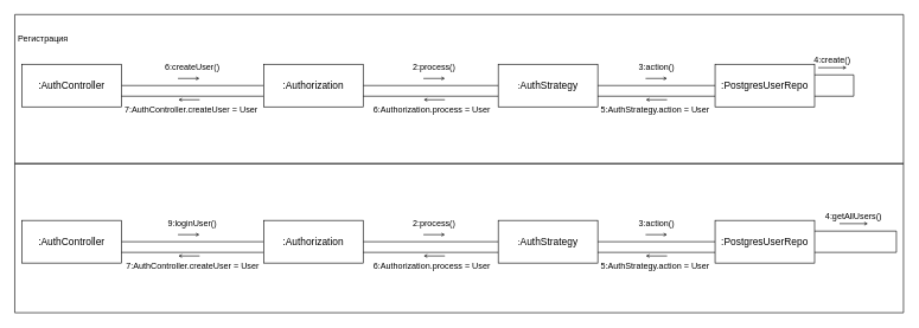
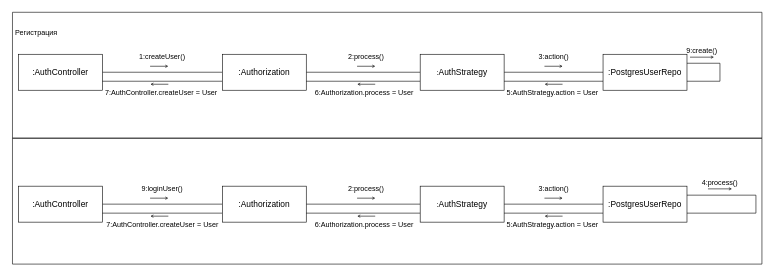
- <mxCell id="21" value="4:create()" style="text;html=1;strokeColor=none;fillColor=none;align=center;verticalAlign=middle;whiteSpace=wrap;rounded=0;" vertex="1" parent="1"><mxGeometry x="1140" y="70" width="60" height="30" as="geometry" /></mxCell>
+ <mxCell id="21" value="9:create()" style="text;html=1;strokeColor=none;fillColor=none;align=center;verticalAlign=middle;whiteSpace=wrap;rounded=0;" vertex="1" parent="1"><mxGeometry x="1140" y="70" width="60" height="30" as="geometry" /></mxCell>
- <mxCell id="15" value="6:createUser()" style="text;html=1;strokeColor=none;fillColor=none;align=center;verticalAlign=middle;whiteSpace=wrap;rounded=0;" vertex="1" parent="1"><mxGeometry x="240" y="80" width="60" height="30" as="geometry" /></mxCell>
+ <mxCell id="15" value="1:createUser()" style="text;html=1;strokeColor=none;fillColor=none;align=center;verticalAlign=middle;whiteSpace=wrap;rounded=0;" vertex="1" parent="1"><mxGeometry x="240" y="80" width="60" height="30" as="geometry" /></mxCell>
- <mxCell id="46" value="4:getAllUsers()" style="text;html=1;strokeColor=none;fillColor=none;align=center;verticalAlign=middle;whiteSpace=wrap;rounded=0;" vertex="1" parent="1"><mxGeometry x="1170" y="290" width="60" height="30" as="geometry" /></mxCell>
+ <mxCell id="46" value="4:process()" style="text;html=1;strokeColor=none;fillColor=none;align=center;verticalAlign=middle;whiteSpace=wrap;rounded=0;" vertex="1" parent="1"><mxGeometry x="1170" y="290" width="60" height="30" as="geometry" /></mxCell>
